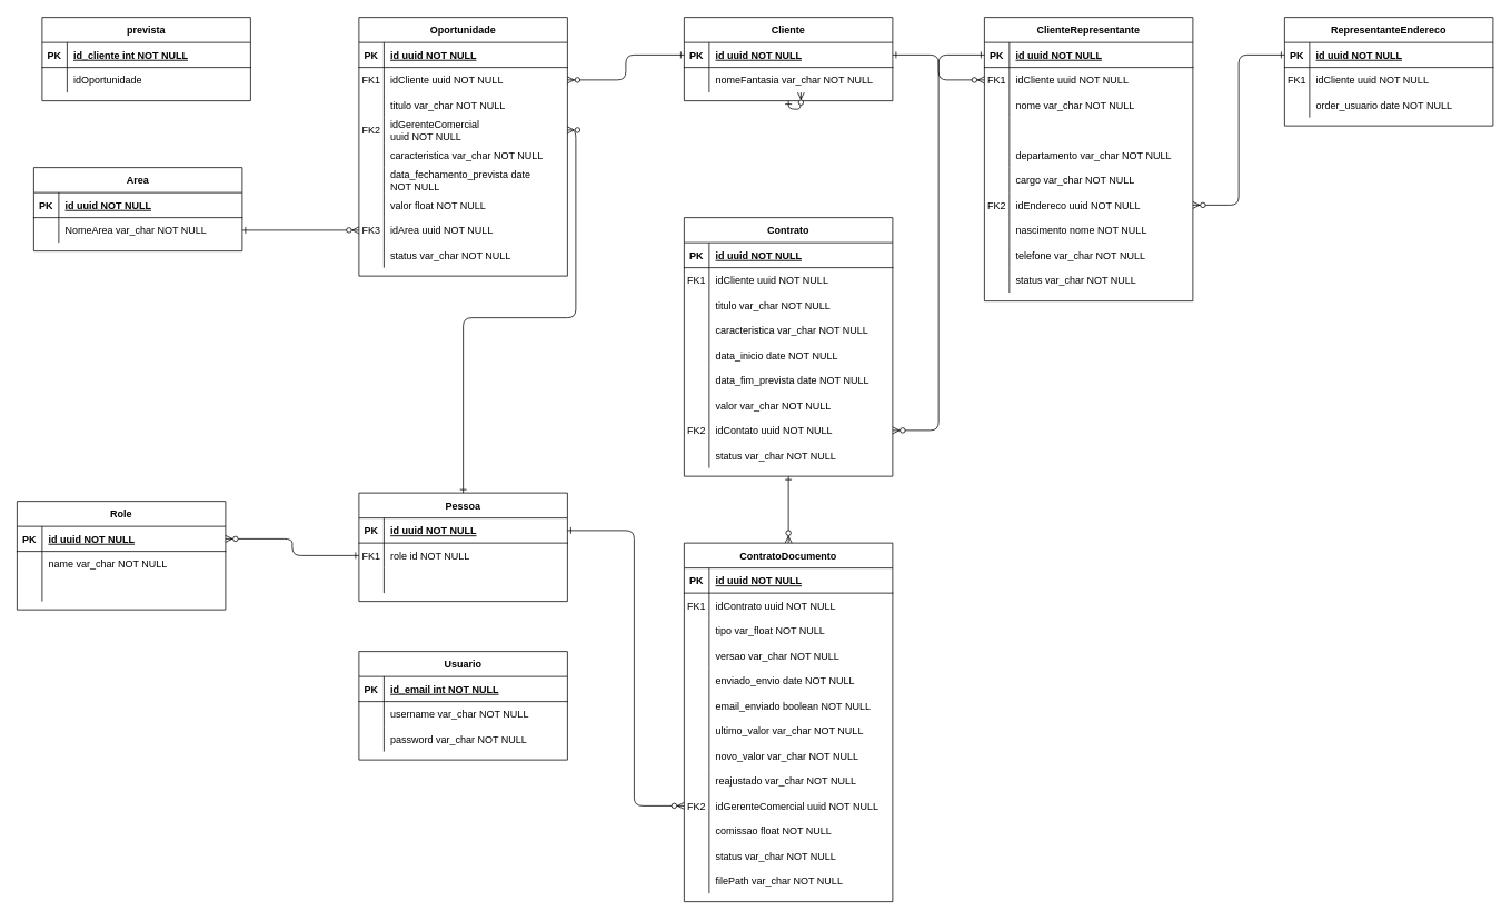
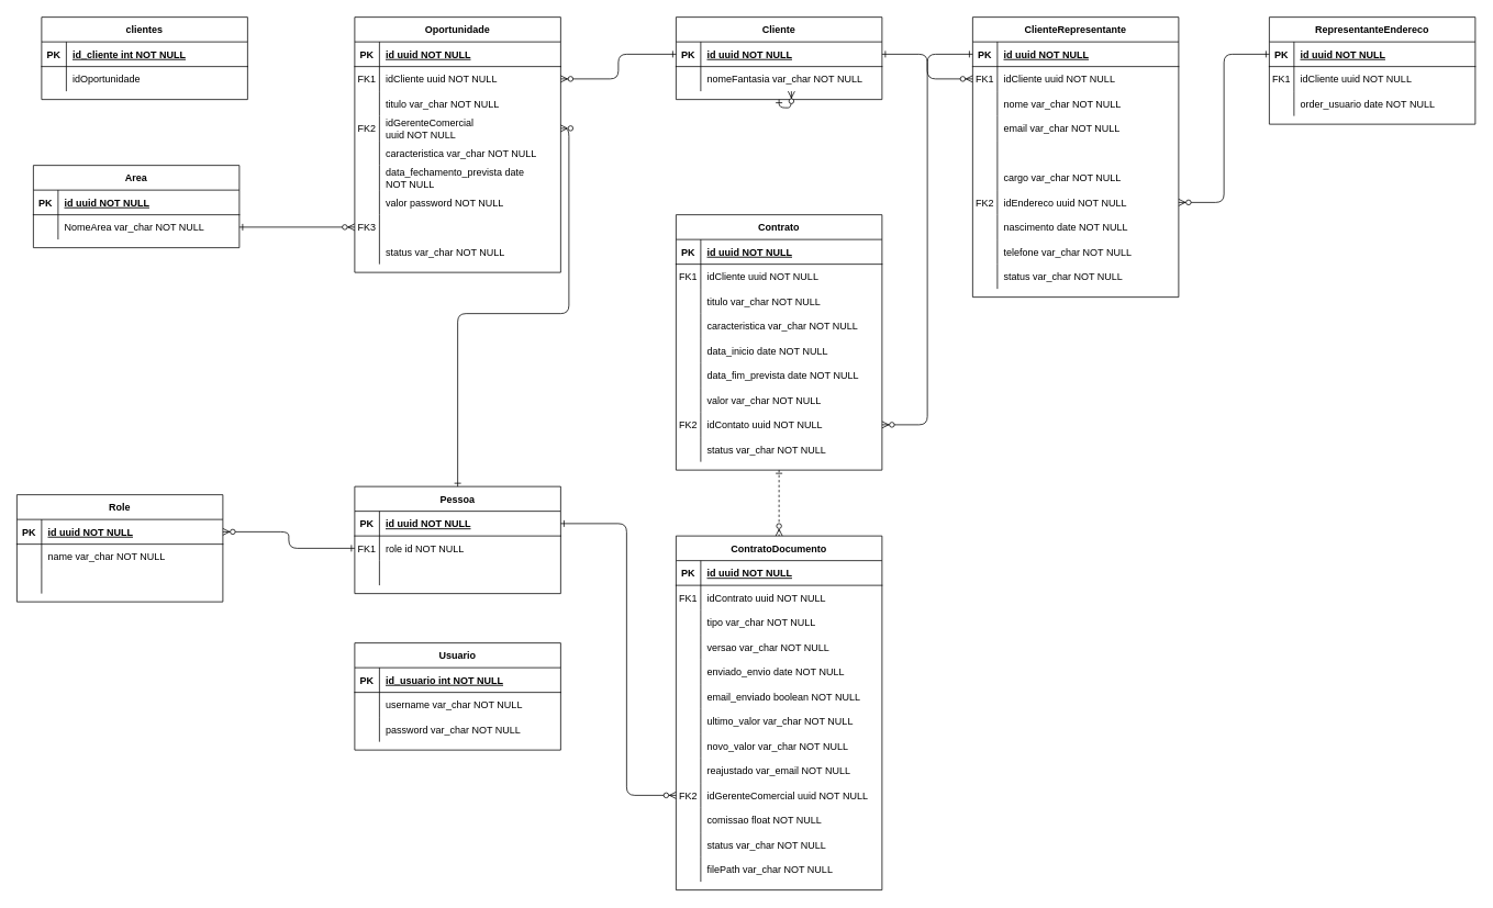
- <mxCell id="193" value="prevista" style="shape=table;startSize=30;container=1;collapsible=1;childLayout=tableLayout;fixedRows=1;rowLines=0;fontStyle=1;align=center;resizeLast=1;" vertex="1" parent="1"><mxGeometry x="50" y="20" width="250" height="100" as="geometry" /></mxCell>
+ <mxCell id="193" value="clientes" style="shape=table;startSize=30;container=1;collapsible=1;childLayout=tableLayout;fixedRows=1;rowLines=0;fontStyle=1;align=center;resizeLast=1;" vertex="1" parent="1"><mxGeometry x="50" y="20" width="250" height="100" as="geometry" /></mxCell>
+ <mxCell id="15" value="email var_char NOT NULL" style="shape=partialRectangle;overflow=hidden;connectable=0;fillColor=none;top=0;left=0;bottom=0;right=0;align=left;spacingLeft=6;" parent="13" vertex="1"><mxGeometry x="30" width="220" height="30" as="geometry"><mxRectangle width="220" height="30" as="alternateBounds" /></mxGeometry></mxCell>
- <mxCell id="18" value="departamento var_char NOT NULL" style="shape=partialRectangle;overflow=hidden;connectable=0;fillColor=none;top=0;left=0;bottom=0;right=0;align=left;spacingLeft=6;" parent="16" vertex="1"><mxGeometry x="30" width="220" height="30" as="geometry"><mxRectangle width="220" height="30" as="alternateBounds" /></mxGeometry></mxCell>
- <mxCell id="176" value="valor float NOT NULL" style="shape=partialRectangle;overflow=hidden;connectable=0;fillColor=none;top=0;left=0;bottom=0;right=0;align=left;spacingLeft=6;" parent="174" vertex="1"><mxGeometry x="30" width="220" height="30" as="geometry"><mxRectangle width="220" height="30" as="alternateBounds" /></mxGeometry></mxCell>
+ <mxCell id="176" value="valor password NOT NULL" style="shape=partialRectangle;overflow=hidden;connectable=0;fillColor=none;top=0;left=0;bottom=0;right=0;align=left;spacingLeft=6;" parent="174" vertex="1"><mxGeometry x="30" width="220" height="30" as="geometry"><mxRectangle width="220" height="30" as="alternateBounds" /></mxGeometry></mxCell>
- <mxCell id="179" value="idArea uuid NOT NULL" style="shape=partialRectangle;overflow=hidden;connectable=0;fillColor=none;top=0;left=0;bottom=0;right=0;align=left;spacingLeft=6;" parent="177" vertex="1"><mxGeometry x="30" width="220" height="30" as="geometry"><mxRectangle width="220" height="30" as="alternateBounds" /></mxGeometry></mxCell>
- <mxCell id="27" value="nascimento nome NOT NULL" style="shape=partialRectangle;overflow=hidden;connectable=0;fillColor=none;top=0;left=0;bottom=0;right=0;align=left;spacingLeft=6;" parent="25" vertex="1"><mxGeometry x="30" width="220" height="30" as="geometry"><mxRectangle width="220" height="30" as="alternateBounds" /></mxGeometry></mxCell>
+ <mxCell id="27" value="nascimento date NOT NULL" style="shape=partialRectangle;overflow=hidden;connectable=0;fillColor=none;top=0;left=0;bottom=0;right=0;align=left;spacingLeft=6;" parent="25" vertex="1"><mxGeometry x="30" width="220" height="30" as="geometry"><mxRectangle width="220" height="30" as="alternateBounds" /></mxGeometry></mxCell>
- <mxCell id="122" value="" style="endArrow=ERzeroToMany;startArrow=ERone;endFill=1;startFill=0;entryX=0.5;entryY=0;entryDx=0;entryDy=0;rounded=1;edgeStyle=orthogonalEdgeStyle;exitX=0.5;exitY=1;exitDx=0;exitDy=0;" parent="1" source="41" target="82" edge="1"><mxGeometry width="100" height="100" relative="1" as="geometry"><mxPoint x="945" y="560" as="sourcePoint" /><mxPoint x="740" y="460" as="targetPoint" /></mxGeometry></mxCell>
+ <mxCell id="122" value="" style="endArrow=ERzeroToMany;startArrow=ERone;endFill=1;startFill=0;entryX=0.5;entryY=0;entryDx=0;entryDy=0;rounded=1;edgeStyle=orthogonalEdgeStyle;exitX=0.5;exitY=1;exitDx=0;exitDy=0;dashed=1;" parent="1" source="41" target="82" edge="1"><mxGeometry width="100" height="100" relative="1" as="geometry"><mxPoint x="945" y="560" as="sourcePoint" /><mxPoint x="740" y="460" as="targetPoint" /></mxGeometry></mxCell>
- <mxCell id="91" value="tipo var_float NOT NULL" style="shape=partialRectangle;overflow=hidden;connectable=0;fillColor=none;top=0;left=0;bottom=0;right=0;align=left;spacingLeft=6;" parent="89" vertex="1"><mxGeometry x="30" width="220" height="30" as="geometry"><mxRectangle width="220" height="30" as="alternateBounds" /></mxGeometry></mxCell>
+ <mxCell id="91" value="tipo var_char NOT NULL" style="shape=partialRectangle;overflow=hidden;connectable=0;fillColor=none;top=0;left=0;bottom=0;right=0;align=left;spacingLeft=6;" parent="89" vertex="1"><mxGeometry x="30" width="220" height="30" as="geometry"><mxRectangle width="220" height="30" as="alternateBounds" /></mxGeometry></mxCell>
- <mxCell id="148" value="id_email int NOT NULL " style="shape=partialRectangle;overflow=hidden;connectable=0;fillColor=none;top=0;left=0;bottom=0;right=0;align=left;spacingLeft=6;fontStyle=5;" parent="146" vertex="1"><mxGeometry x="30" width="220" height="30" as="geometry"><mxRectangle width="220" height="30" as="alternateBounds" /></mxGeometry></mxCell>
+ <mxCell id="148" value="id_usuario int NOT NULL " style="shape=partialRectangle;overflow=hidden;connectable=0;fillColor=none;top=0;left=0;bottom=0;right=0;align=left;spacingLeft=6;fontStyle=5;" parent="146" vertex="1"><mxGeometry x="30" width="220" height="30" as="geometry"><mxRectangle width="220" height="30" as="alternateBounds" /></mxGeometry></mxCell>
- <mxCell id="109" value="reajustado var_char NOT NULL" style="shape=partialRectangle;overflow=hidden;connectable=0;fillColor=none;top=0;left=0;bottom=0;right=0;align=left;spacingLeft=6;" parent="107" vertex="1"><mxGeometry x="30" width="220" height="30" as="geometry"><mxRectangle width="220" height="30" as="alternateBounds" /></mxGeometry></mxCell>
+ <mxCell id="109" value="reajustado var_email NOT NULL" style="shape=partialRectangle;overflow=hidden;connectable=0;fillColor=none;top=0;left=0;bottom=0;right=0;align=left;spacingLeft=6;" parent="107" vertex="1"><mxGeometry x="30" width="220" height="30" as="geometry"><mxRectangle width="220" height="30" as="alternateBounds" /></mxGeometry></mxCell>
